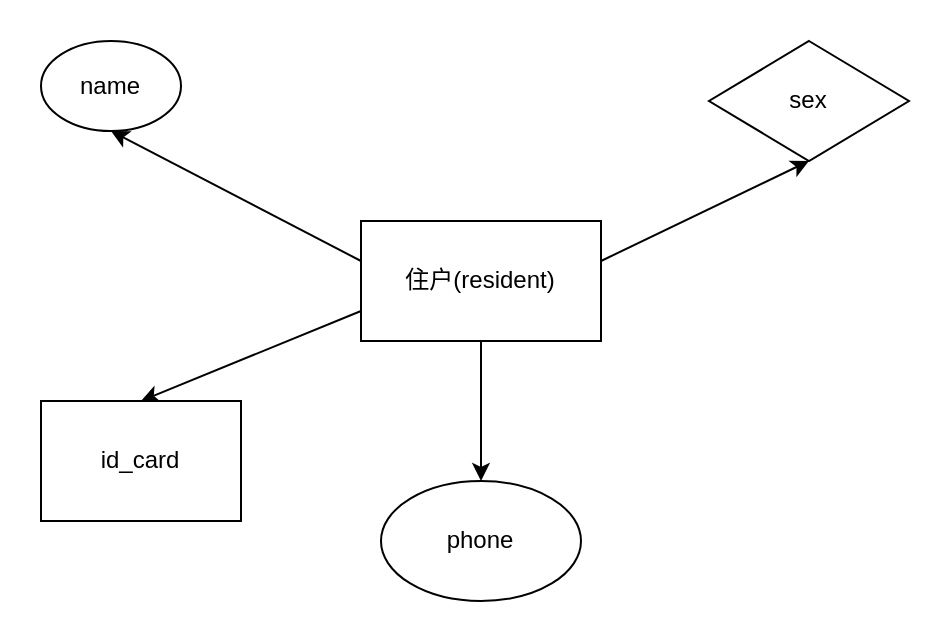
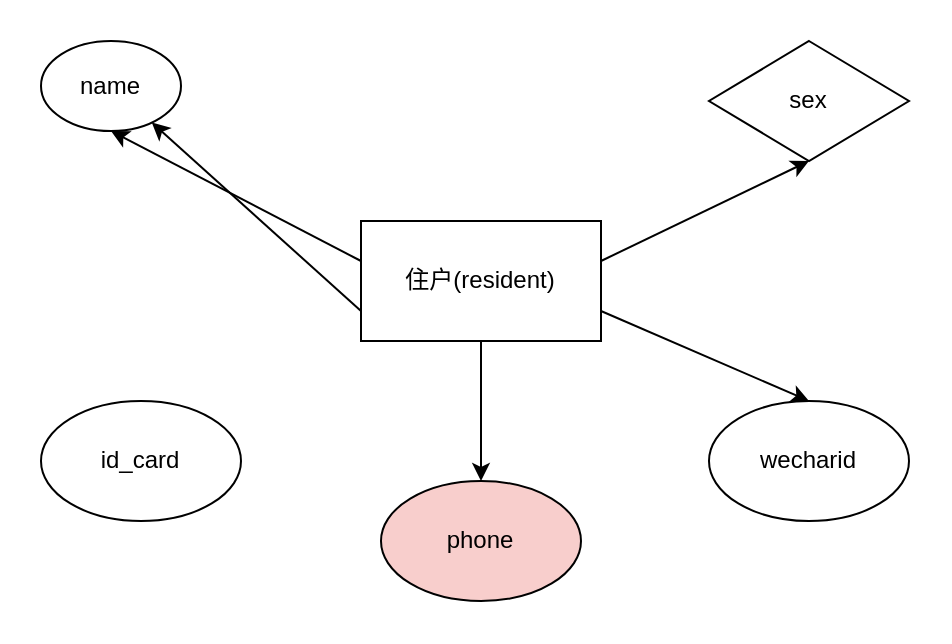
+ <mxCell id="2" style="orthogonalLoop=1;jettySize=auto;html=1;exitX=1;exitY=0.75;exitDx=0;exitDy=0;sourcePerimeterSpacing=4;rounded=1;entryX=0.5;entryY=0;entryDx=0;entryDy=0;" parent="1" source="5" edge="1" target="11"><mxGeometry relative="1" as="geometry"><mxPoint x="350" y="220" as="targetPoint" /></mxGeometry></mxCell>
- <mxCell id="3" style="orthogonalLoop=1;jettySize=auto;html=1;exitX=0;exitY=0.75;exitDx=0;exitDy=0;sourcePerimeterSpacing=4;rounded=1;entryX=0.5;entryY=0;entryDx=0;entryDy=0;" parent="1" source="5" edge="1" target="9"><mxGeometry relative="1" as="geometry"><mxPoint x="130" y="220" as="targetPoint" /></mxGeometry></mxCell>
+ <mxCell id="3" style="orthogonalLoop=1;jettySize=auto;html=1;exitX=0;exitY=0.75;exitDx=0;exitDy=0;sourcePerimeterSpacing=4;rounded=1;" parent="1" source="5" edge="1" target="12"><mxGeometry relative="1" as="geometry"><mxPoint x="130" y="220" as="targetPoint" /></mxGeometry></mxCell>
- <mxCell id="9" value="id_card" style="whiteSpace=wrap;html=1;rounded=0;" parent="1" vertex="1"><mxGeometry x="20" y="200" width="100" height="60" as="geometry" /></mxCell>
+ <mxCell id="9" value="id_card" style="ellipse;whiteSpace=wrap;html=1;" parent="1" vertex="1"><mxGeometry x="20" y="200" width="100" height="60" as="geometry" /></mxCell>
+ <mxCell id="11" value="wecharid" style="ellipse;whiteSpace=wrap;html=1;" parent="1" vertex="1"><mxGeometry x="354" y="200" width="100" height="60" as="geometry" /></mxCell>
- <mxCell id="10" value="phone" style="ellipse;whiteSpace=wrap;html=1;" parent="1" vertex="1"><mxGeometry x="190" y="240" width="100" height="60" as="geometry" /></mxCell>
+ <mxCell id="10" value="phone" style="ellipse;whiteSpace=wrap;html=1;fillColor=#f8cecc;" parent="1" vertex="1"><mxGeometry x="190" y="240" width="100" height="60" as="geometry" /></mxCell>
